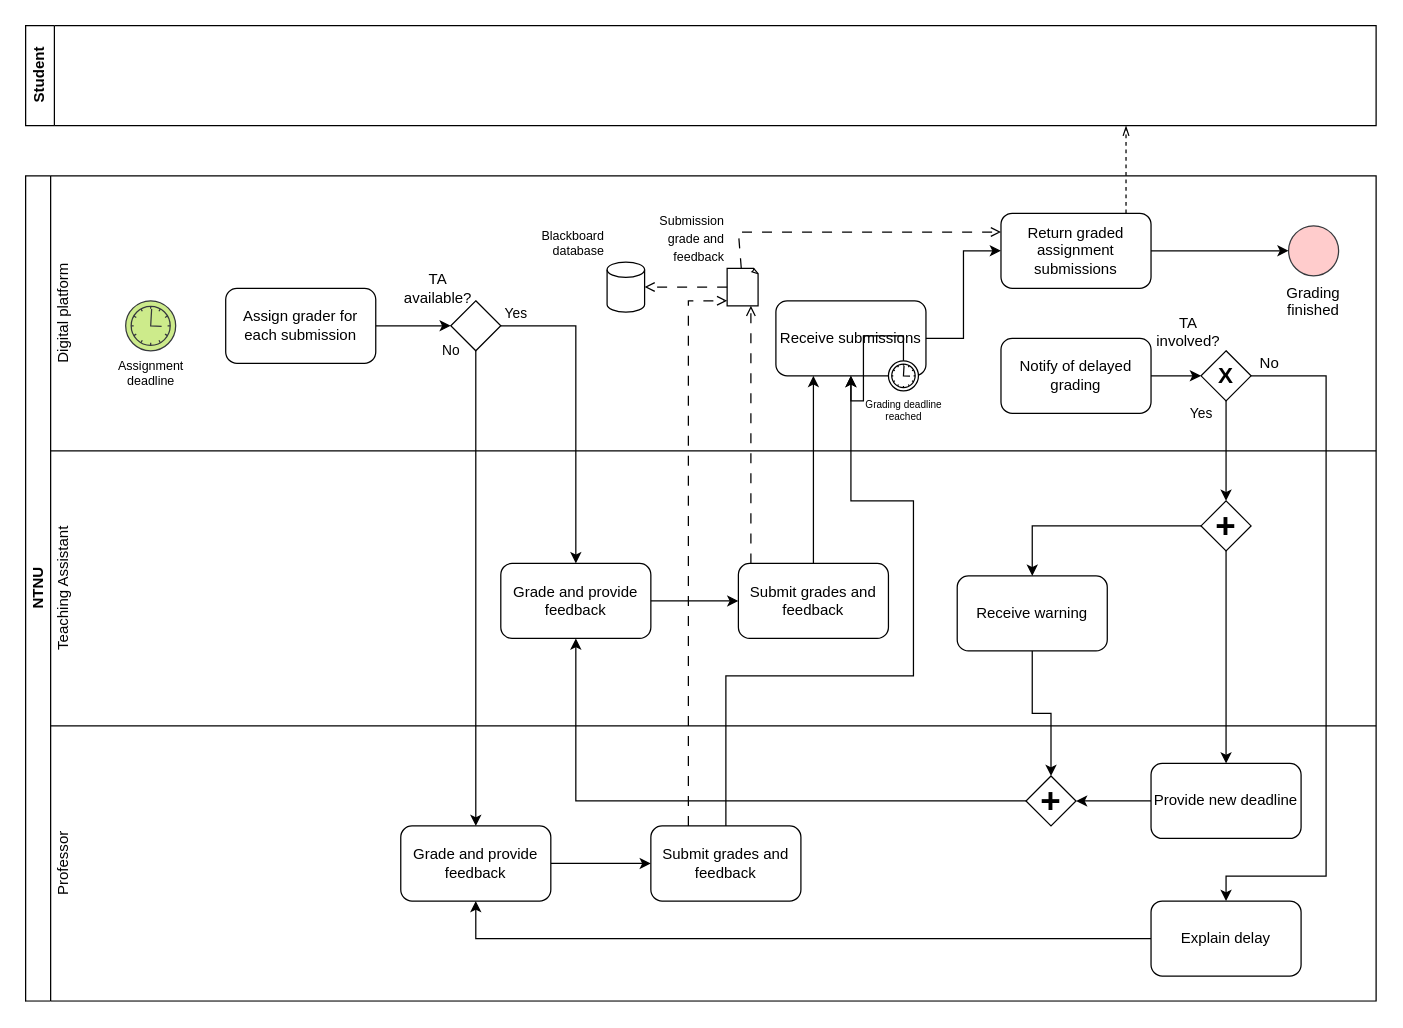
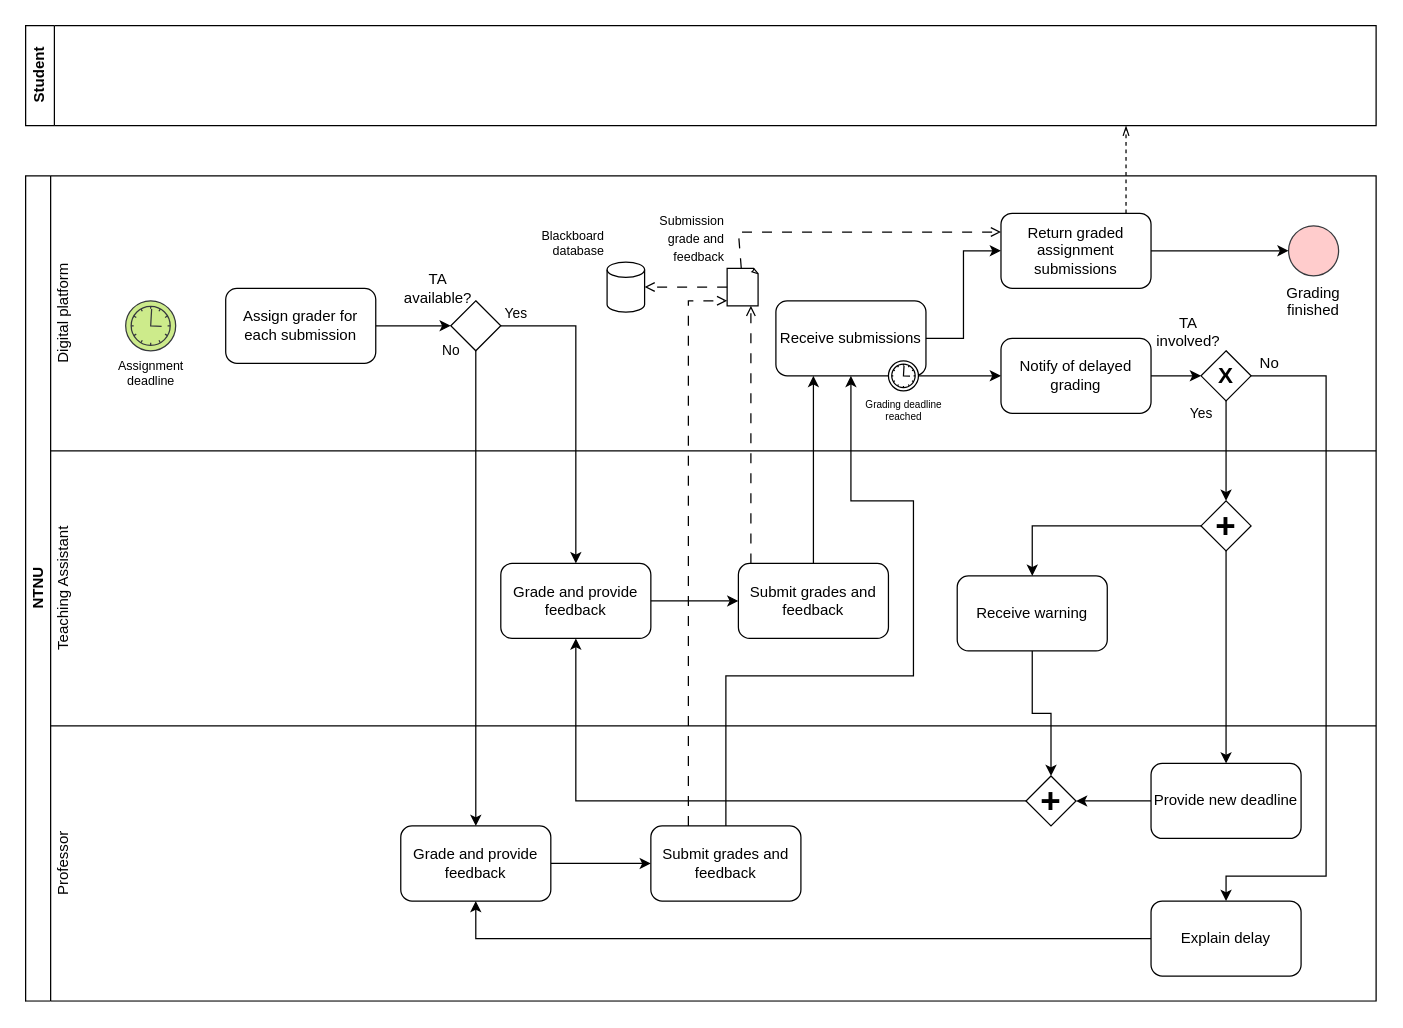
- <mxCell id="37" style="edgeStyle=orthogonalEdgeStyle;rounded=0;orthogonalLoop=1;jettySize=auto;html=1;" parent="1" source="22" target="21" edge="1"><mxGeometry relative="1" as="geometry" /></mxCell>
+ <mxCell id="37" style="edgeStyle=orthogonalEdgeStyle;rounded=0;orthogonalLoop=1;jettySize=auto;html=1;entryX=0;entryY=0.5;entryDx=0;entryDy=0;" parent="1" source="22" target="13" edge="1"><mxGeometry relative="1" as="geometry" /></mxCell>
